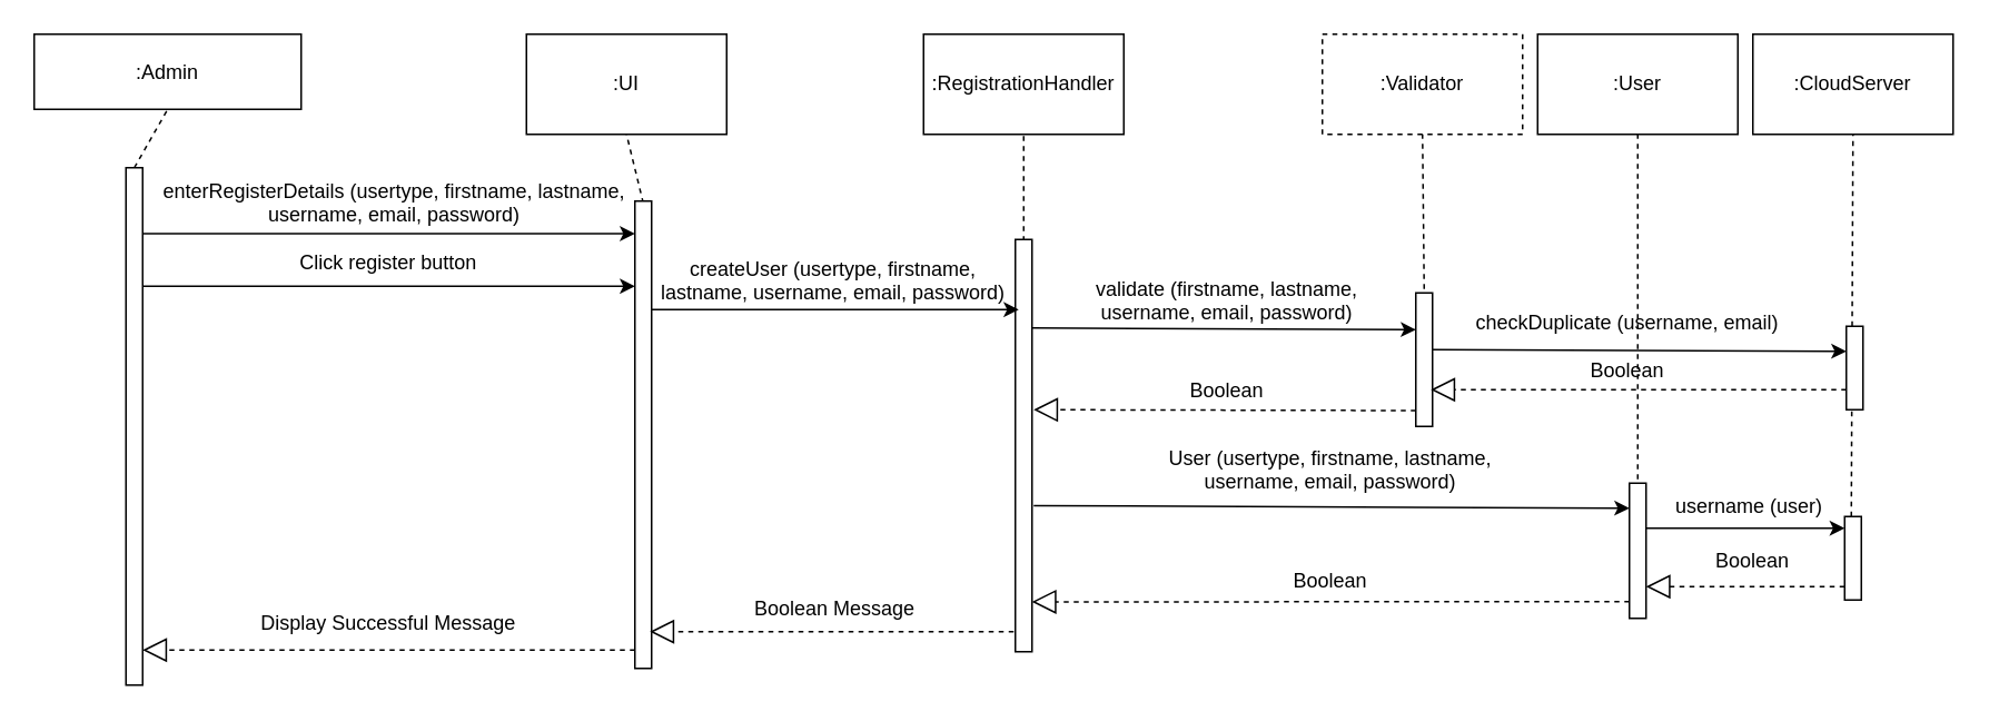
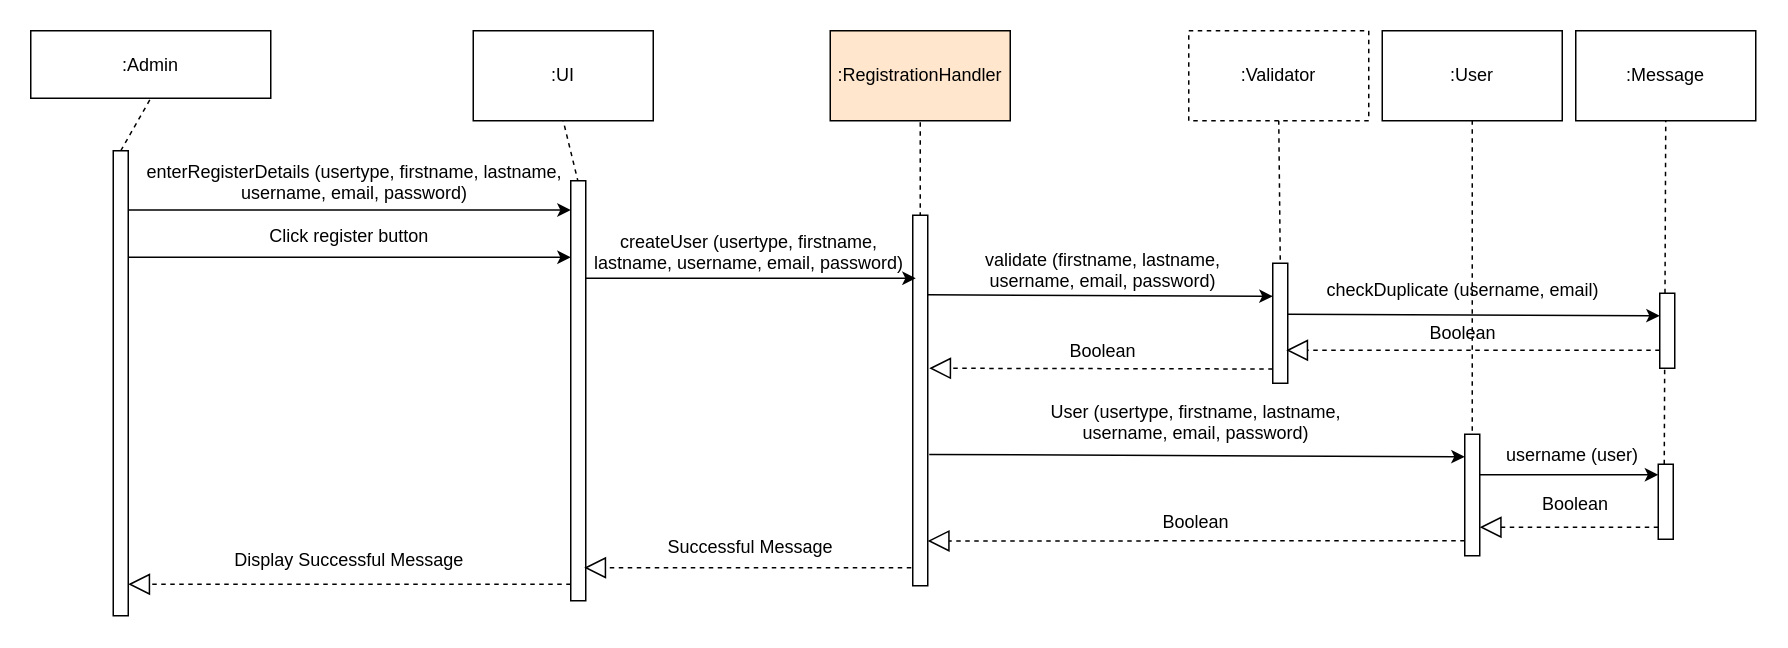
- <mxCell id="10" value=":&lt;span&gt;RegistrationHandler&lt;/span&gt;&lt;br&gt;" style="rounded=0;whiteSpace=wrap;html=1;" parent="1" vertex="1"><mxGeometry x="553" y="20" width="120" height="60" as="geometry" /></mxCell>
+ <mxCell id="10" value=":&lt;span&gt;RegistrationHandler&lt;/span&gt;&lt;br&gt;" style="rounded=0;whiteSpace=wrap;html=1;fillColor=#ffe6cc;" parent="1" vertex="1"><mxGeometry x="553" y="20" width="120" height="60" as="geometry" /></mxCell>
- <mxCell id="32" value=":CloudServer&lt;br&gt;" style="rounded=0;whiteSpace=wrap;html=1;" parent="1" vertex="1"><mxGeometry x="1050" y="20" width="120" height="60" as="geometry" /></mxCell>
+ <mxCell id="32" value=":Message&lt;br&gt;" style="rounded=0;whiteSpace=wrap;html=1;" parent="1" vertex="1"><mxGeometry x="1050" y="20" width="120" height="60" as="geometry" /></mxCell>
- <mxCell id="22" value="Boolean Message&#10;" style="text;align=center;fontStyle=0;verticalAlign=middle;spacingLeft=3;spacingRight=3;strokeColor=none;rotatable=0;points=[[0,0.5],[1,0.5]];portConstraint=eastwest;fontSize=12;" parent="1" vertex="1"><mxGeometry x="460" y="365.5" width="80" height="10" as="geometry" /></mxCell>
+ <mxCell id="22" value="Successful Message&#10;" style="text;align=center;fontStyle=0;verticalAlign=middle;spacingLeft=3;spacingRight=3;strokeColor=none;rotatable=0;points=[[0,0.5],[1,0.5]];portConstraint=eastwest;fontSize=12;" parent="1" vertex="1"><mxGeometry x="460" y="365.5" width="80" height="10" as="geometry" /></mxCell>
